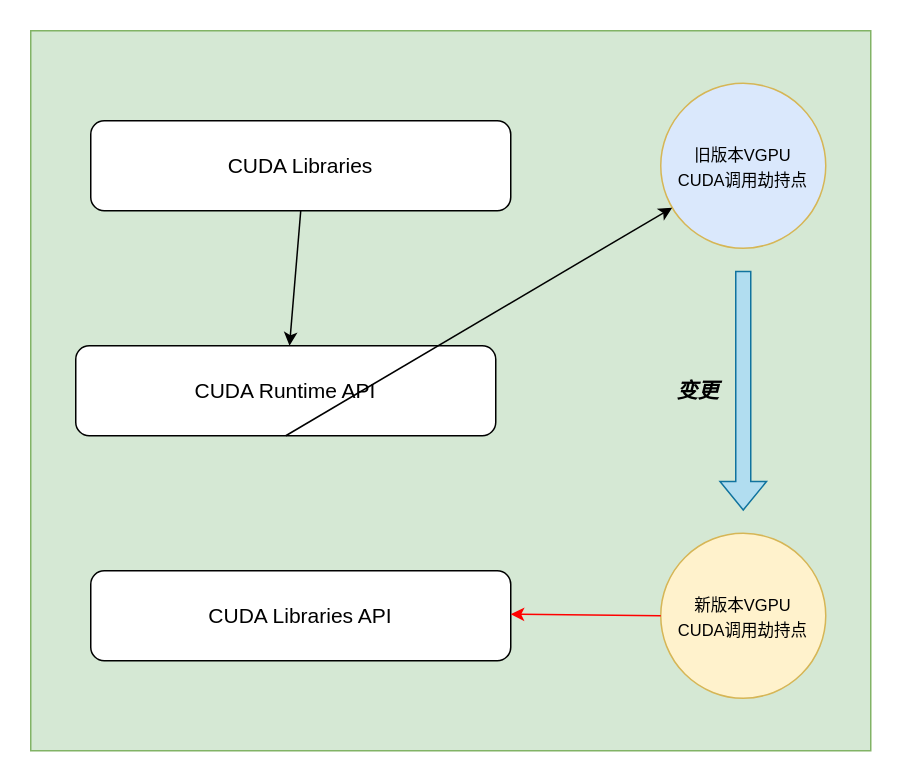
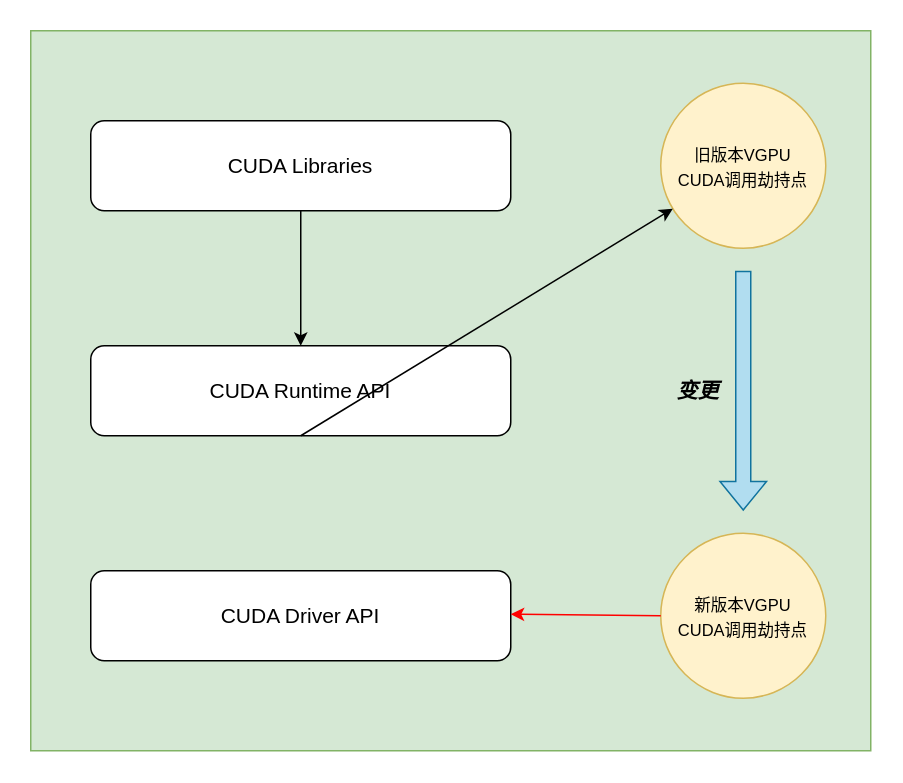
- <mxCell id="7" value="&lt;font style=&quot;font-size: 11px;&quot;&gt;旧版本VGPU&lt;br style=&quot;font-size: 11px;&quot;&gt;CUDA调用劫持点&lt;/font&gt;" style="ellipse;whiteSpace=wrap;html=1;aspect=fixed;fontSize=14;fillColor=#dae8fc;strokeColor=#d6b656;" parent="1" vertex="1"><mxGeometry x="440" y="55" width="110" height="110" as="geometry" /></mxCell>
+ <mxCell id="7" value="&lt;font style=&quot;font-size: 11px;&quot;&gt;旧版本VGPU&lt;br style=&quot;font-size: 11px;&quot;&gt;CUDA调用劫持点&lt;/font&gt;" style="ellipse;whiteSpace=wrap;html=1;aspect=fixed;fontSize=14;fillColor=#fff2cc;strokeColor=#d6b656;" parent="1" vertex="1"><mxGeometry x="440" y="55" width="110" height="110" as="geometry" /></mxCell>
- <mxCell id="4" value="&lt;font style=&quot;font-size: 14px;&quot;&gt;CUDA Runtime API&lt;/font&gt;" style="rounded=1;whiteSpace=wrap;html=1;" parent="1" vertex="1"><mxGeometry x="50" y="230" width="280" height="60" as="geometry" /></mxCell>
+ <mxCell id="4" value="&lt;font style=&quot;font-size: 14px;&quot;&gt;CUDA Runtime API&lt;/font&gt;" style="rounded=1;whiteSpace=wrap;html=1;" parent="1" vertex="1"><mxGeometry x="60" y="230" width="280" height="60" as="geometry" /></mxCell>
- <mxCell id="3" value="&lt;font style=&quot;font-size: 14px;&quot;&gt;CUDA Libraries API&lt;/font&gt;" style="rounded=1;whiteSpace=wrap;html=1;" parent="1" vertex="1"><mxGeometry x="60" y="380" width="280" height="60" as="geometry" /></mxCell>
+ <mxCell id="3" value="&lt;font style=&quot;font-size: 14px;&quot;&gt;CUDA Driver API&lt;/font&gt;" style="rounded=1;whiteSpace=wrap;html=1;" parent="1" vertex="1"><mxGeometry x="60" y="380" width="280" height="60" as="geometry" /></mxCell>
